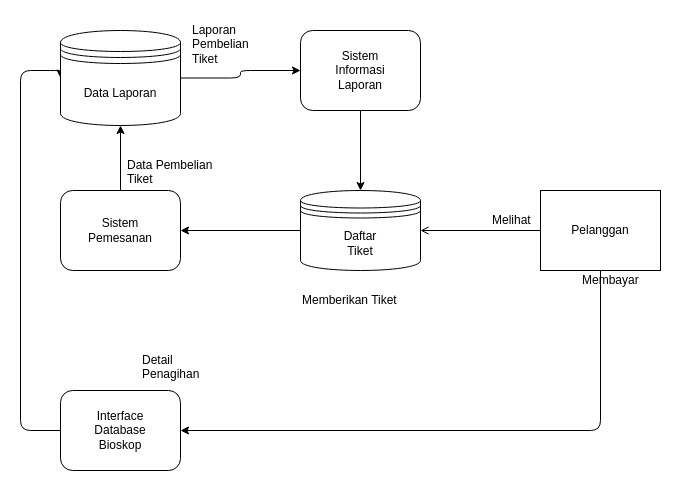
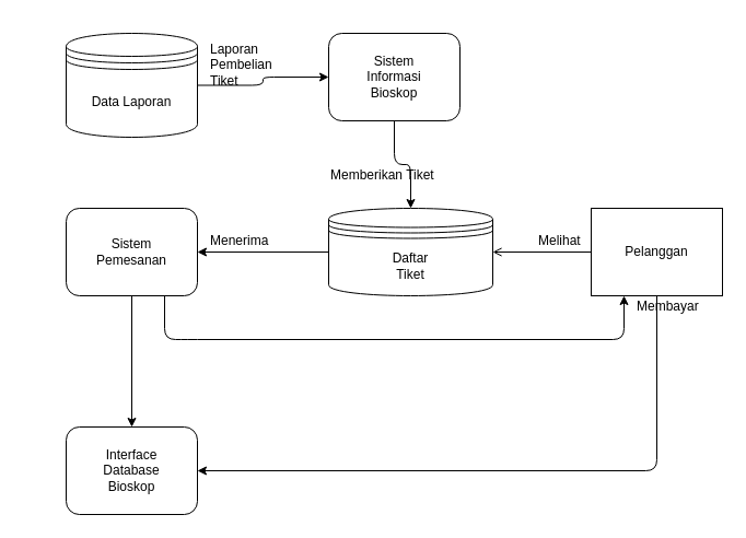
- <mxCell id="18" value="&lt;div&gt;Laporan&lt;/div&gt;&lt;div&gt;Pembelian&lt;/div&gt;&lt;div&gt;Tiket&lt;/div&gt;" style="text;html=1;resizable=0;points=[];autosize=1;align=left;verticalAlign=top;spacingTop=-4;" parent="1" vertex="1"><mxGeometry x="190" y="20" width="80" height="40" as="geometry" /></mxCell>
+ <mxCell id="18" value="&lt;div&gt;Laporan&lt;/div&gt;&lt;div&gt;Pembelian&lt;/div&gt;&lt;div&gt;Tiket&lt;/div&gt;" style="text;html=1;resizable=0;points=[];autosize=1;align=left;verticalAlign=top;spacingTop=-4;" parent="1" vertex="1"><mxGeometry x="190" y="35" width="80" height="40" as="geometry" /></mxCell>
- <mxCell id="17" value="&lt;div&gt;Sistem&lt;/div&gt;&lt;div&gt;Informasi&lt;br&gt;Laporan&lt;br&gt;&lt;/div&gt;" style="shape=ext;rounded=1;html=1;whiteSpace=wrap;" parent="1" vertex="1"><mxGeometry x="300" y="30" width="120" height="80" as="geometry" /></mxCell>
+ <mxCell id="17" value="&lt;div&gt;Sistem&lt;/div&gt;&lt;div&gt;Informasi&lt;br&gt;Bioskop&lt;br&gt;&lt;/div&gt;" style="shape=ext;rounded=1;html=1;whiteSpace=wrap;" parent="1" vertex="1"><mxGeometry x="300" y="30" width="120" height="80" as="geometry" /></mxCell>
- <mxCell id="9" style="edgeStyle=orthogonalEdgeStyle;rounded=1;orthogonalLoop=1;jettySize=auto;html=1;exitX=0.5;exitY=0;exitDx=0;exitDy=0;entryX=0.5;entryY=1;entryDx=0;entryDy=0;" parent="1" source="10" target="22" edge="1"><mxGeometry relative="1" as="geometry" /></mxCell>
- <mxCell id="23" value="Data Pembelian&lt;br&gt;Tiket" style="text;html=1;resizable=0;points=[];autosize=1;align=left;verticalAlign=top;spacingTop=-4;" parent="1" vertex="1"><mxGeometry x="125" y="155" width="110" height="30" as="geometry" /></mxCell>
+ <mxCell id="14" value="Menerima" style="text;html=1;resizable=0;points=[];autosize=1;align=left;verticalAlign=top;spacingTop=-4;" parent="1" vertex="1"><mxGeometry x="190" y="210" width="80" height="20" as="geometry" /></mxCell>
- <mxCell id="12" value="Daftar&lt;br&gt;Tiket" style="shape=datastore;whiteSpace=wrap;html=1;" parent="1" vertex="1"><mxGeometry x="300" y="190" width="120" height="80" as="geometry" /></mxCell>
+ <mxCell id="12" value="Daftar&lt;br&gt;Tiket" style="shape=datastore;whiteSpace=wrap;html=1;" parent="1" vertex="1"><mxGeometry x="300" y="190" width="150" height="80" as="geometry" /></mxCell>
- <mxCell id="2" style="edgeStyle=orthogonalEdgeStyle;rounded=1;orthogonalLoop=1;jettySize=auto;html=1;exitX=0;exitY=0.5;exitDx=0;exitDy=0;entryX=0;entryY=0.5;entryDx=0;entryDy=0;" parent="1" source="3" target="22" edge="1"><mxGeometry relative="1" as="geometry"><Array as="points"><mxPoint x="20" y="430" /><mxPoint x="20" y="70" /></Array></mxGeometry></mxCell>
- <mxCell id="15" value="Memberikan Tiket" style="text;html=1;resizable=0;points=[];autosize=1;align=left;verticalAlign=top;spacingTop=-4;" parent="1" vertex="1"><mxGeometry x="300" y="290" width="130" height="20" as="geometry" /></mxCell>
+ <mxCell id="15" value="Memberikan Tiket" style="text;html=1;resizable=0;points=[];autosize=1;align=left;verticalAlign=top;spacingTop=-4;" parent="1" vertex="1"><mxGeometry x="300" y="150" width="130" height="20" as="geometry" /></mxCell>
+ <mxCell id="7" style="edgeStyle=orthogonalEdgeStyle;rounded=1;orthogonalLoop=1;jettySize=auto;html=1;exitX=0.75;exitY=1;exitDx=0;exitDy=0;entryX=0.25;entryY=1;entryDx=0;entryDy=0;" parent="1" source="10" target="6" edge="1"><mxGeometry relative="1" as="geometry"><Array as="points"><mxPoint x="170" y="310" /><mxPoint x="550" y="310" /></Array></mxGeometry></mxCell>
+ <mxCell id="8" style="edgeStyle=orthogonalEdgeStyle;rounded=1;orthogonalLoop=1;jettySize=auto;html=1;exitX=0.5;exitY=1;exitDx=0;exitDy=0;entryX=0.5;entryY=0;entryDx=0;entryDy=0;" parent="1" source="10" target="3" edge="1"><mxGeometry relative="1" as="geometry" /></mxCell>
- <mxCell id="19" value="Detail&lt;br&gt;Penagihan" style="text;html=1;resizable=0;points=[];autosize=1;align=left;verticalAlign=top;spacingTop=-4;" parent="1" vertex="1"><mxGeometry x="140" y="350" width="80" height="30" as="geometry" /></mxCell>
